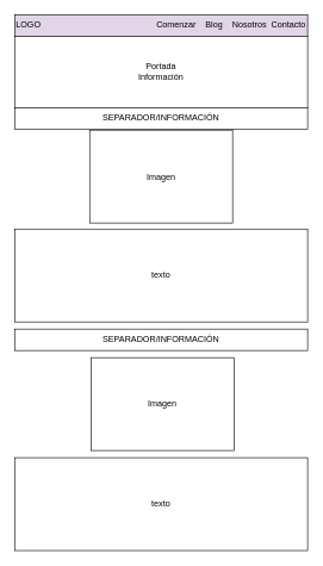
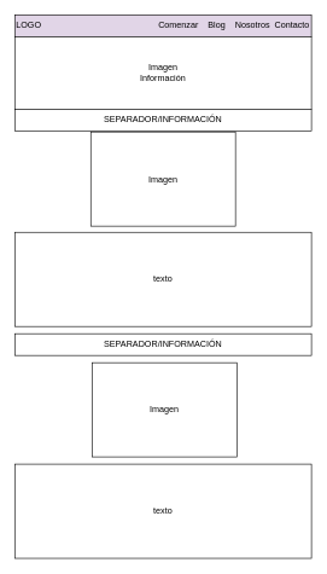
- <mxCell id="3" value="Portada&lt;br&gt;Información" style="rounded=0;whiteSpace=wrap;html=1;" parent="1" vertex="1"><mxGeometry y="50" width="410" height="100" as="geometry" x="20" /></mxCell>
+ <mxCell id="3" value="Imagen&lt;br&gt;Información" style="rounded=0;whiteSpace=wrap;html=1;" parent="1" vertex="1"><mxGeometry y="50" width="410" height="100" as="geometry" x="20" /></mxCell>
